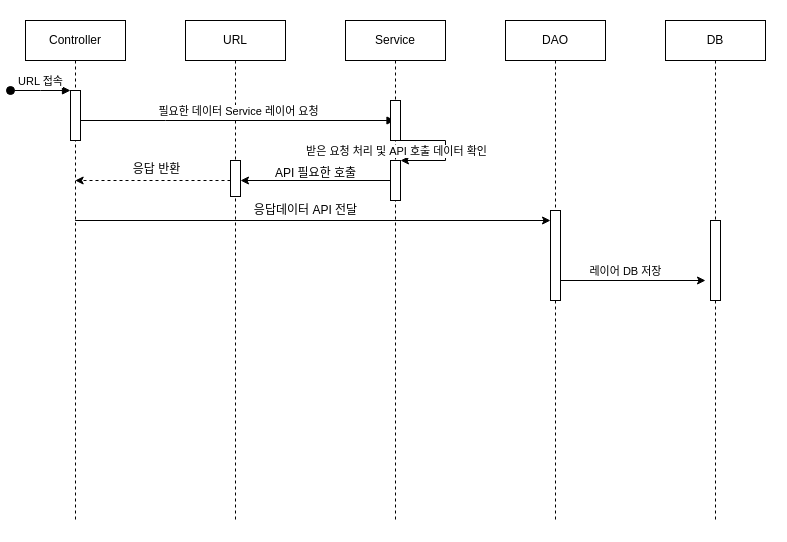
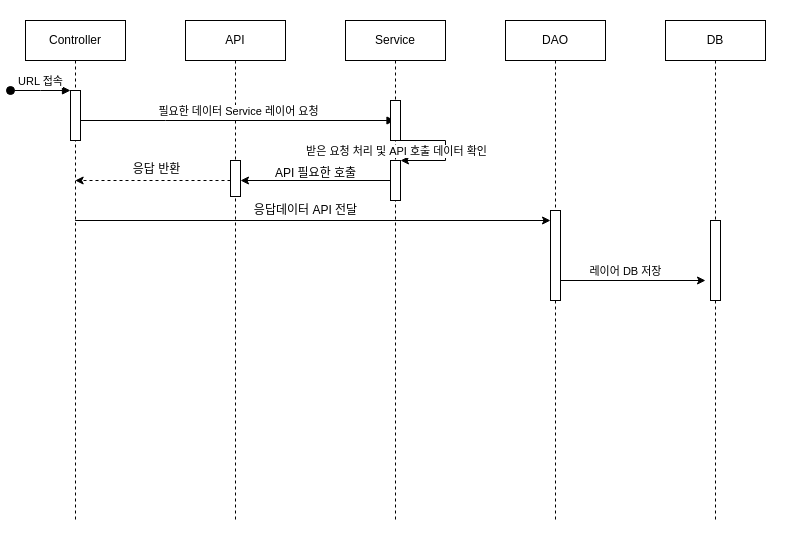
- <mxCell id="5" value="URL" style="shape=umlLifeline;perimeter=lifelinePerimeter;whiteSpace=wrap;html=1;container=0;dropTarget=0;collapsible=0;recursiveResize=0;outlineConnect=0;portConstraint=eastwest;newEdgeStyle={&quot;edgeStyle&quot;:&quot;elbowEdgeStyle&quot;,&quot;elbow&quot;:&quot;vertical&quot;,&quot;curved&quot;:0,&quot;rounded&quot;:0};" parent="1" vertex="1"><mxGeometry x="180" y="20" width="100" height="500" as="geometry" /></mxCell>
+ <mxCell id="5" value="API" style="shape=umlLifeline;perimeter=lifelinePerimeter;whiteSpace=wrap;html=1;container=0;dropTarget=0;collapsible=0;recursiveResize=0;outlineConnect=0;portConstraint=eastwest;newEdgeStyle={&quot;edgeStyle&quot;:&quot;elbowEdgeStyle&quot;,&quot;elbow&quot;:&quot;vertical&quot;,&quot;curved&quot;:0,&quot;rounded&quot;:0};" parent="1" vertex="1"><mxGeometry x="180" y="20" width="100" height="500" as="geometry" /></mxCell>
